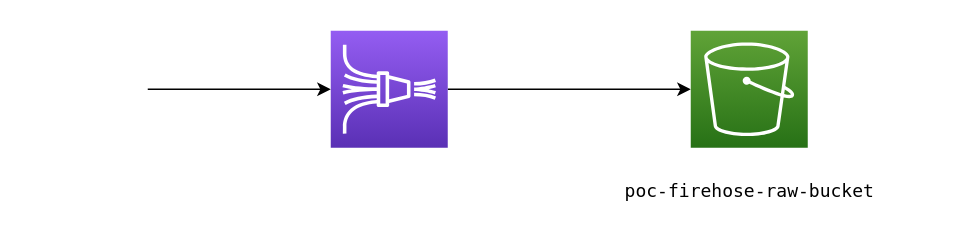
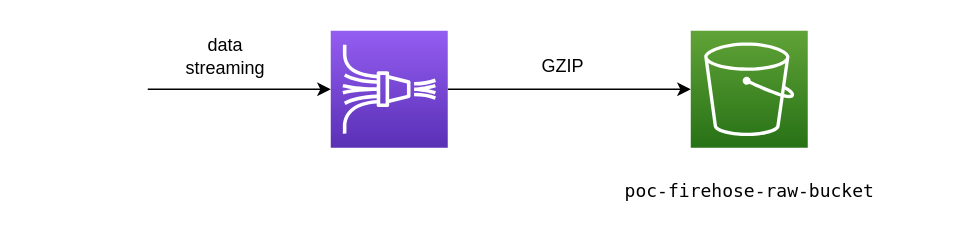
+ <mxCell id="9" value="data&lt;br&gt;streaming" style="text;html=1;strokeColor=none;fillColor=none;align=center;verticalAlign=middle;whiteSpace=wrap;rounded=0;fontSize=12;fontStyle=0" vertex="1" parent="1"><mxGeometry x="120" y="22" width="60" height="30" as="geometry" /></mxCell>
+ <mxCell id="5" value="GZIP" style="text;html=1;strokeColor=none;fillColor=none;align=center;verticalAlign=middle;whiteSpace=wrap;rounded=0;fontSize=12;fontStyle=0" vertex="1" parent="1"><mxGeometry x="345" y="29" width="60" height="30" as="geometry" /></mxCell>
